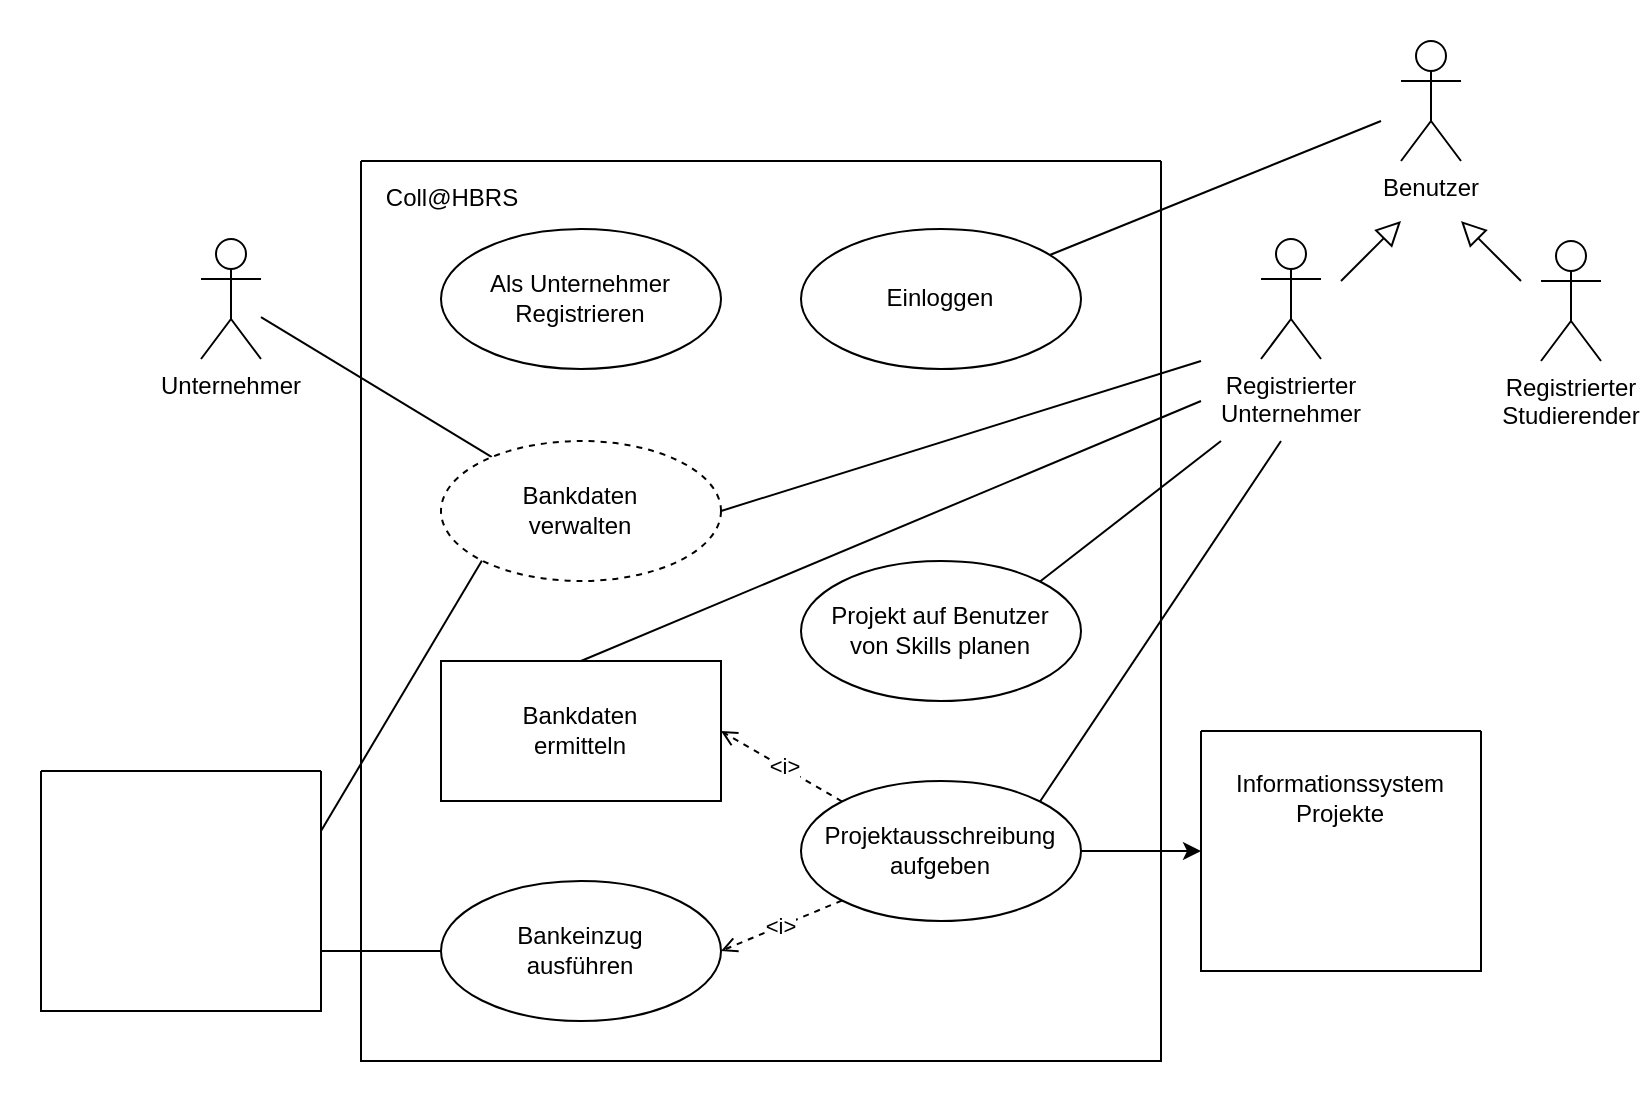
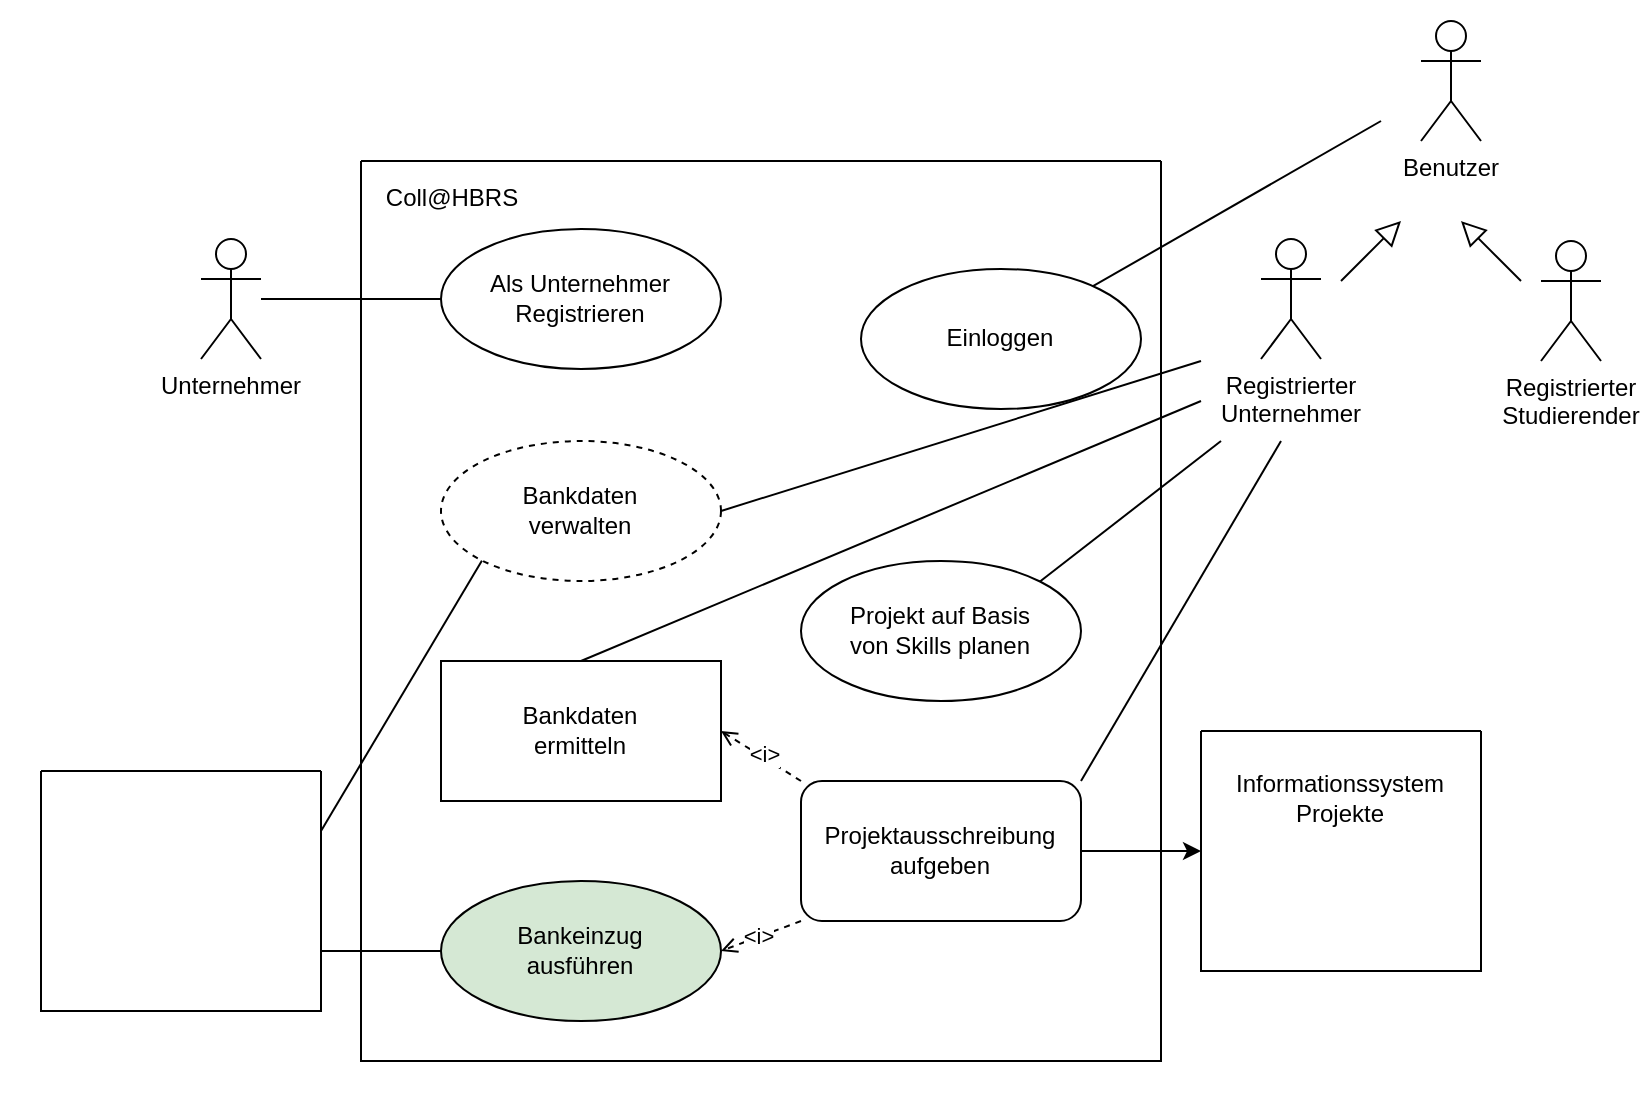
- <mxCell id="31" value="Benutzer" style="shape=umlActor;verticalLabelPosition=bottom;verticalAlign=top;html=1;" vertex="1" parent="1"><mxGeometry x="700" y="20" width="30" height="60" as="geometry" /></mxCell>
+ <mxCell id="31" value="Benutzer" style="shape=umlActor;verticalLabelPosition=bottom;verticalAlign=top;html=1;" vertex="1" parent="1"><mxGeometry x="710" y="10" width="30" height="60" as="geometry" /></mxCell>
- <mxCell id="7" value="Einloggen" style="ellipse;whiteSpace=wrap;html=1;" parent="2" vertex="1"><mxGeometry x="220" y="34" width="140" height="70" as="geometry" /></mxCell>
+ <mxCell id="7" value="Einloggen" style="ellipse;whiteSpace=wrap;html=1;" parent="2" vertex="1"><mxGeometry x="250" y="54" width="140" height="70" as="geometry" /></mxCell>
- <mxCell id="4" style="rounded=0;orthogonalLoop=1;jettySize=auto;html=1;endArrow=none;endFill=0;" parent="2" source="5" target="27" edge="1"><mxGeometry relative="1" as="geometry" /></mxCell>
+ <mxCell id="4" style="rounded=0;orthogonalLoop=1;jettySize=auto;html=1;entryX=0;entryY=0.5;entryDx=0;entryDy=0;endArrow=none;endFill=0;" parent="2" source="5" target="6" edge="1"><mxGeometry relative="1" as="geometry" /></mxCell>
- <mxCell id="9" value="Projekt auf Benutzer&lt;br&gt;von Skills planen" style="ellipse;whiteSpace=wrap;html=1;" parent="2" vertex="1"><mxGeometry x="220" y="200" width="140" height="70" as="geometry" /></mxCell>
+ <mxCell id="9" value="Projekt auf Basis&lt;br&gt;von Skills planen" style="ellipse;whiteSpace=wrap;html=1;" parent="2" vertex="1"><mxGeometry x="220" y="200" width="140" height="70" as="geometry" /></mxCell>
- <mxCell id="15" value="Projektausschreibung&lt;br&gt;aufgeben" style="ellipse;whiteSpace=wrap;html=1;" parent="2" vertex="1"><mxGeometry x="220" y="310" width="140" height="70" as="geometry" /></mxCell>
+ <mxCell id="15" value="Projektausschreibung&lt;br&gt;aufgeben" style="whiteSpace=wrap;html=1;rounded=1;" parent="2" vertex="1"><mxGeometry x="220" y="310" width="140" height="70" as="geometry" /></mxCell>
- <mxCell id="8" value="Bankeinzug&lt;br&gt;ausführen" style="ellipse;whiteSpace=wrap;html=1;" parent="2" vertex="1"><mxGeometry x="40" y="360" width="140" height="70" as="geometry" /></mxCell>
+ <mxCell id="8" value="Bankeinzug&lt;br&gt;ausführen" style="ellipse;whiteSpace=wrap;html=1;fillColor=#d5e8d4;" parent="2" vertex="1"><mxGeometry x="40" y="360" width="140" height="70" as="geometry" /></mxCell>
